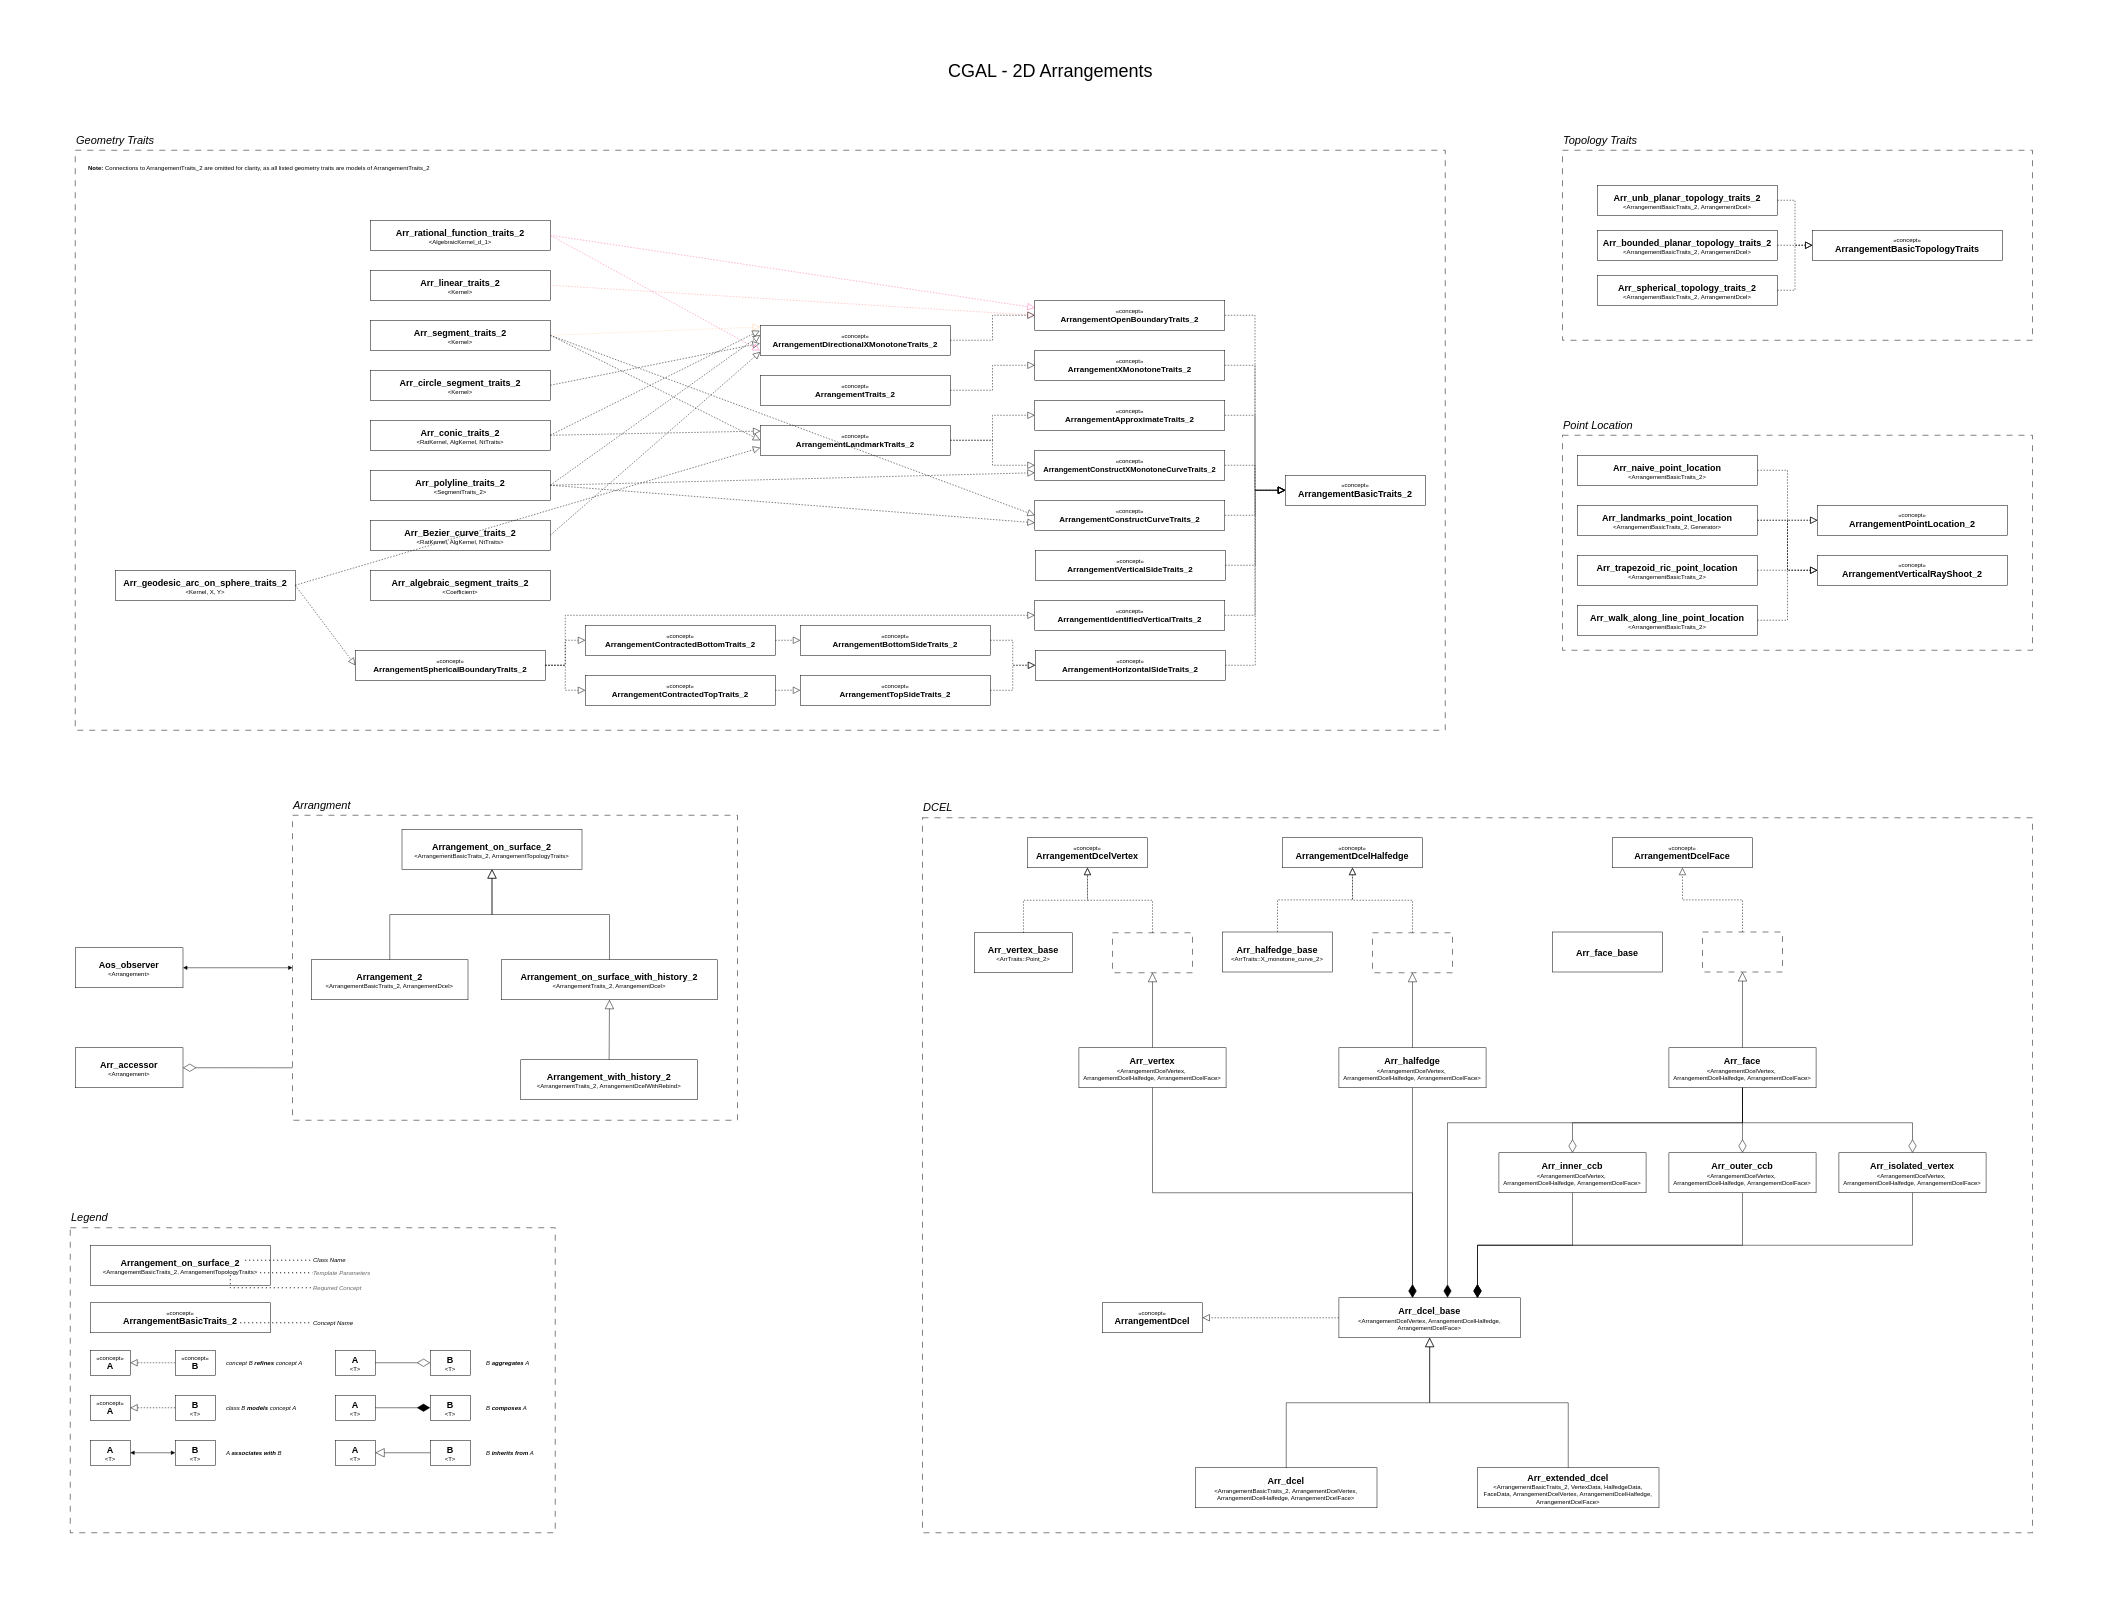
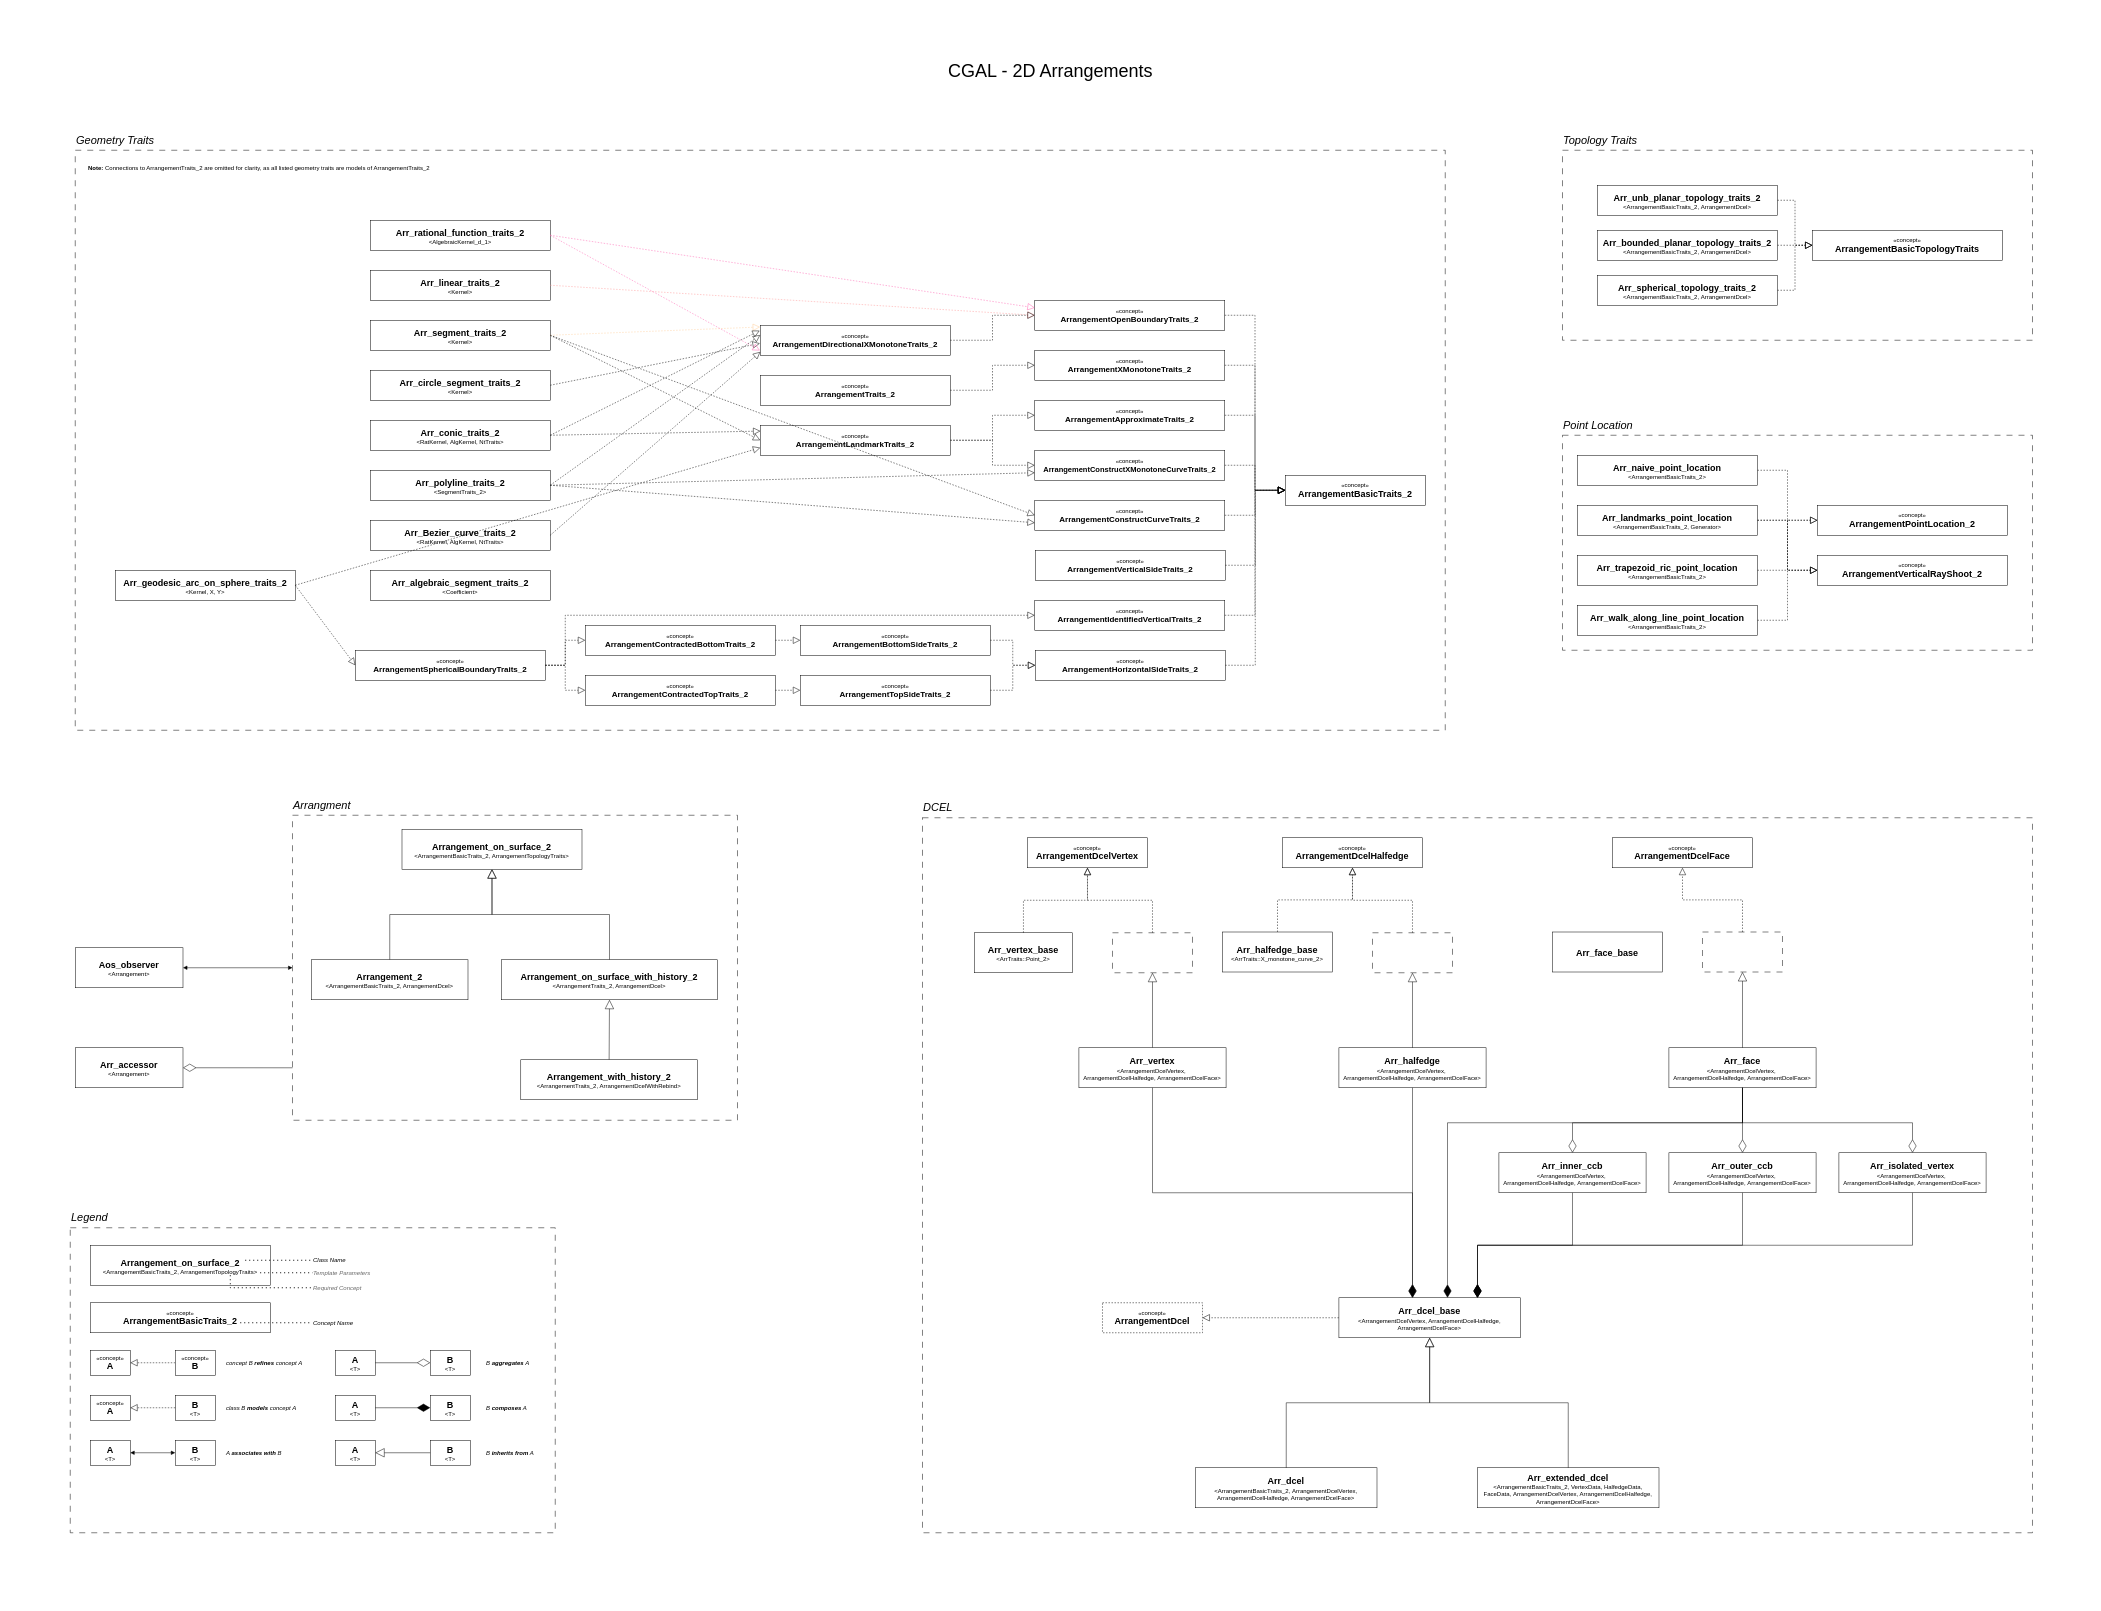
- <mxCell id="15" value="«concept»&lt;br&gt;&lt;b&gt;&lt;font style=&quot;font-size: 18px;&quot;&gt;ArrangementDcel&lt;/font&gt;&lt;/b&gt;" style="html=1;whiteSpace=wrap;" parent="1" vertex="1"><mxGeometry x="2204.49" y="2605" width="200" height="60" as="geometry" /></mxCell>
+ <mxCell id="15" value="«concept»&lt;br&gt;&lt;b&gt;&lt;font style=&quot;font-size: 18px;&quot;&gt;ArrangementDcel&lt;/font&gt;&lt;/b&gt;" style="html=1;whiteSpace=wrap;dashed=1;" parent="1" vertex="1"><mxGeometry x="2204.49" y="2605" width="200" height="60" as="geometry" /></mxCell>
